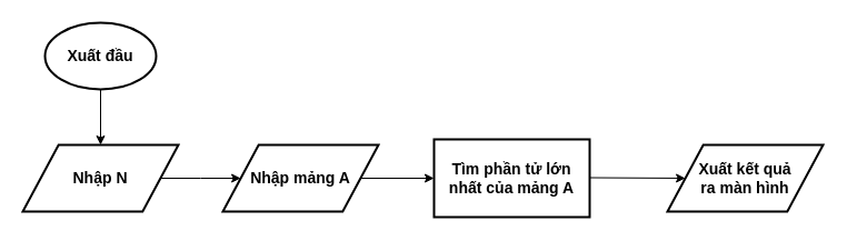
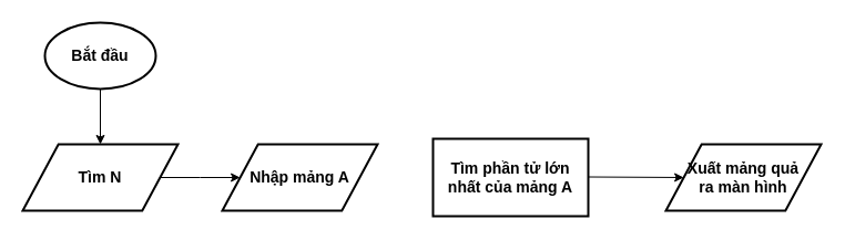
- <mxCell id="2" value="Xuất đầu" style="strokeWidth=2;html=1;shape=mxgraph.flowchart.start_1;whiteSpace=wrap;fontStyle=1;fontSize=14;" vertex="1" parent="1"><mxGeometry x="40" y="20" width="100" height="60" as="geometry" /></mxCell>
+ <mxCell id="2" value="Bắt đầu" style="strokeWidth=2;html=1;shape=mxgraph.flowchart.start_1;whiteSpace=wrap;fontStyle=1;fontSize=14;" vertex="1" parent="1"><mxGeometry x="40" y="20" width="100" height="60" as="geometry" /></mxCell>
- <mxCell id="3" value="&lt;span style=&quot;font-size: 14px;&quot;&gt;&lt;b&gt;Nhập N&lt;/b&gt;&lt;/span&gt;" style="shape=parallelogram;html=1;strokeWidth=2;perimeter=parallelogramPerimeter;whiteSpace=wrap;rounded=0;arcSize=12;size=0.23;" vertex="1" parent="1"><mxGeometry x="20" y="130" width="140" height="60" as="geometry" /></mxCell>
+ <mxCell id="3" value="&lt;span style=&quot;font-size: 14px;&quot;&gt;&lt;b&gt;Tìm N&lt;/b&gt;&lt;/span&gt;" style="shape=parallelogram;html=1;strokeWidth=2;perimeter=parallelogramPerimeter;whiteSpace=wrap;rounded=0;arcSize=12;size=0.23;" vertex="1" parent="1"><mxGeometry x="20" y="130" width="140" height="60" as="geometry" /></mxCell>
- <mxCell id="9" style="edgeStyle=orthogonalEdgeStyle;rounded=0;orthogonalLoop=1;jettySize=auto;html=1;exitX=1;exitY=0.5;exitDx=0;exitDy=0;entryX=0;entryY=0.5;entryDx=0;entryDy=0;" edge="1" parent="1" source="4" target="5"><mxGeometry relative="1" as="geometry"><mxPoint x="330" y="160" as="sourcePoint" /><mxPoint x="402" y="160" as="targetPoint" /><Array as="points" /></mxGeometry></mxCell>
- <mxCell id="6" value="&lt;span style=&quot;font-size: 14px;&quot;&gt;&lt;b&gt;Xuất kết quả&lt;/b&gt;&lt;/span&gt;&lt;div&gt;&lt;span style=&quot;font-size: 14px;&quot;&gt;&lt;b&gt;ra màn hình&lt;/b&gt;&lt;/span&gt;&lt;/div&gt;" style="shape=parallelogram;html=1;strokeWidth=2;perimeter=parallelogramPerimeter;whiteSpace=wrap;rounded=0;arcSize=12;size=0.23;" vertex="1" parent="1"><mxGeometry x="600" y="130" width="140" height="60" as="geometry" /></mxCell>
+ <mxCell id="6" value="&lt;span style=&quot;font-size: 14px;&quot;&gt;&lt;b&gt;Xuất mảng quả&lt;/b&gt;&lt;/span&gt;&lt;div&gt;&lt;span style=&quot;font-size: 14px;&quot;&gt;&lt;b&gt;ra màn hình&lt;/b&gt;&lt;/span&gt;&lt;/div&gt;" style="shape=parallelogram;html=1;strokeWidth=2;perimeter=parallelogramPerimeter;whiteSpace=wrap;rounded=0;arcSize=12;size=0.23;" vertex="1" parent="1"><mxGeometry x="600" y="130" width="140" height="60" as="geometry" /></mxCell>
